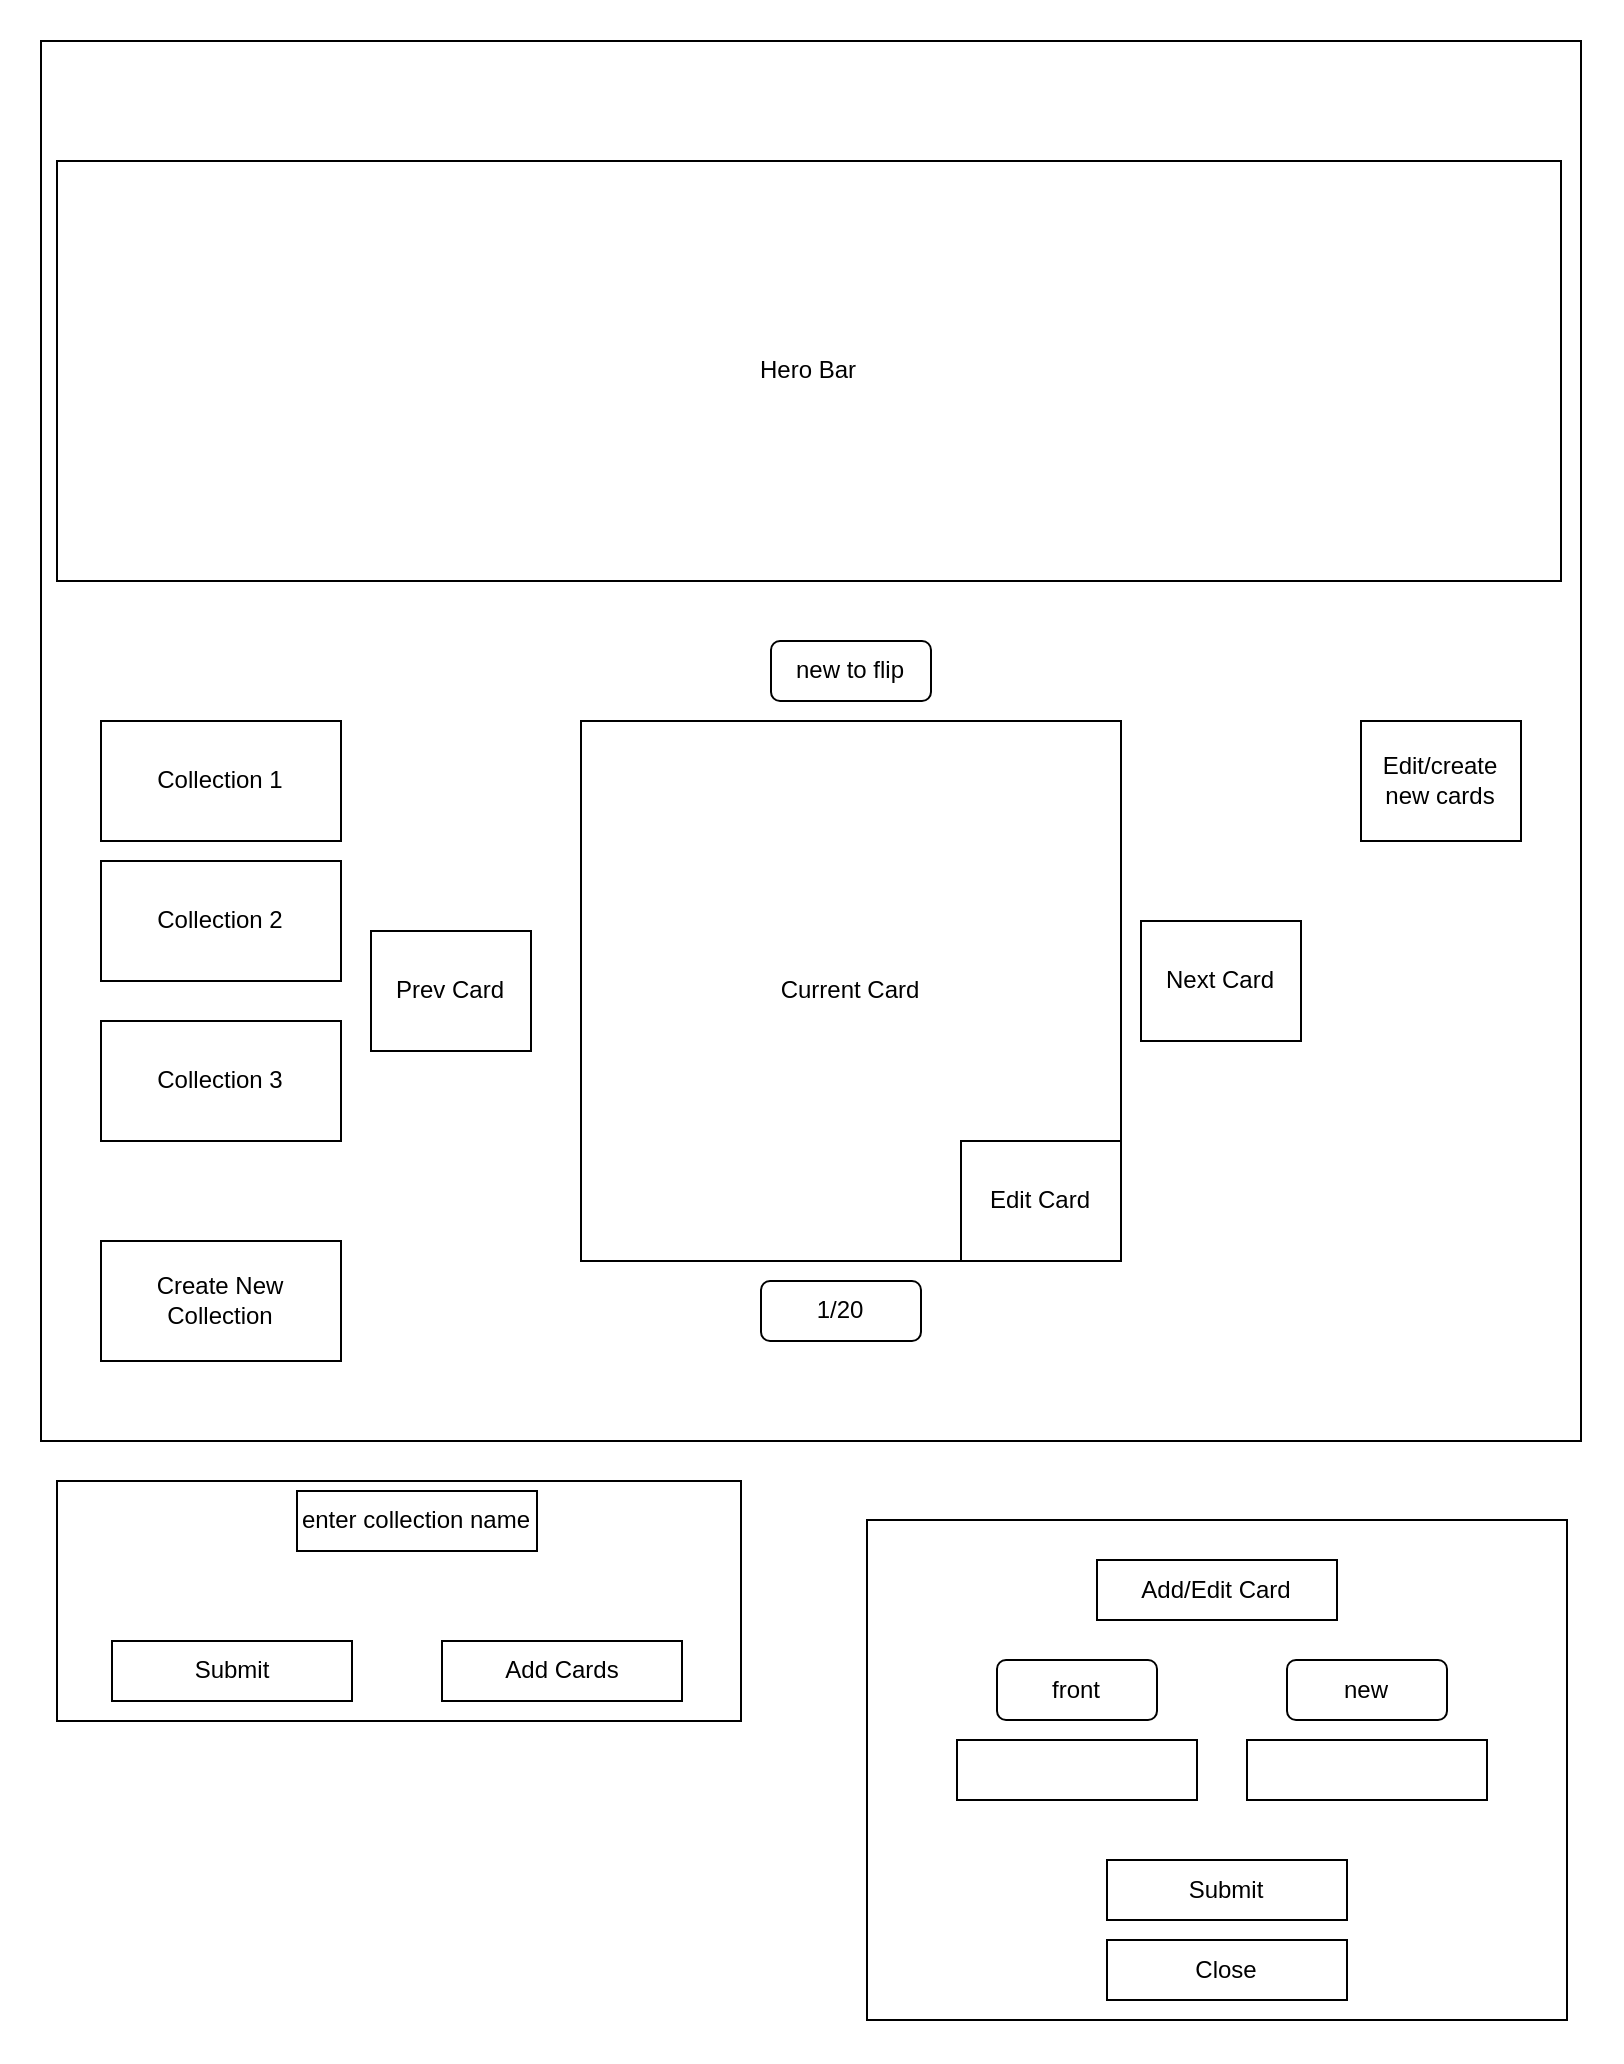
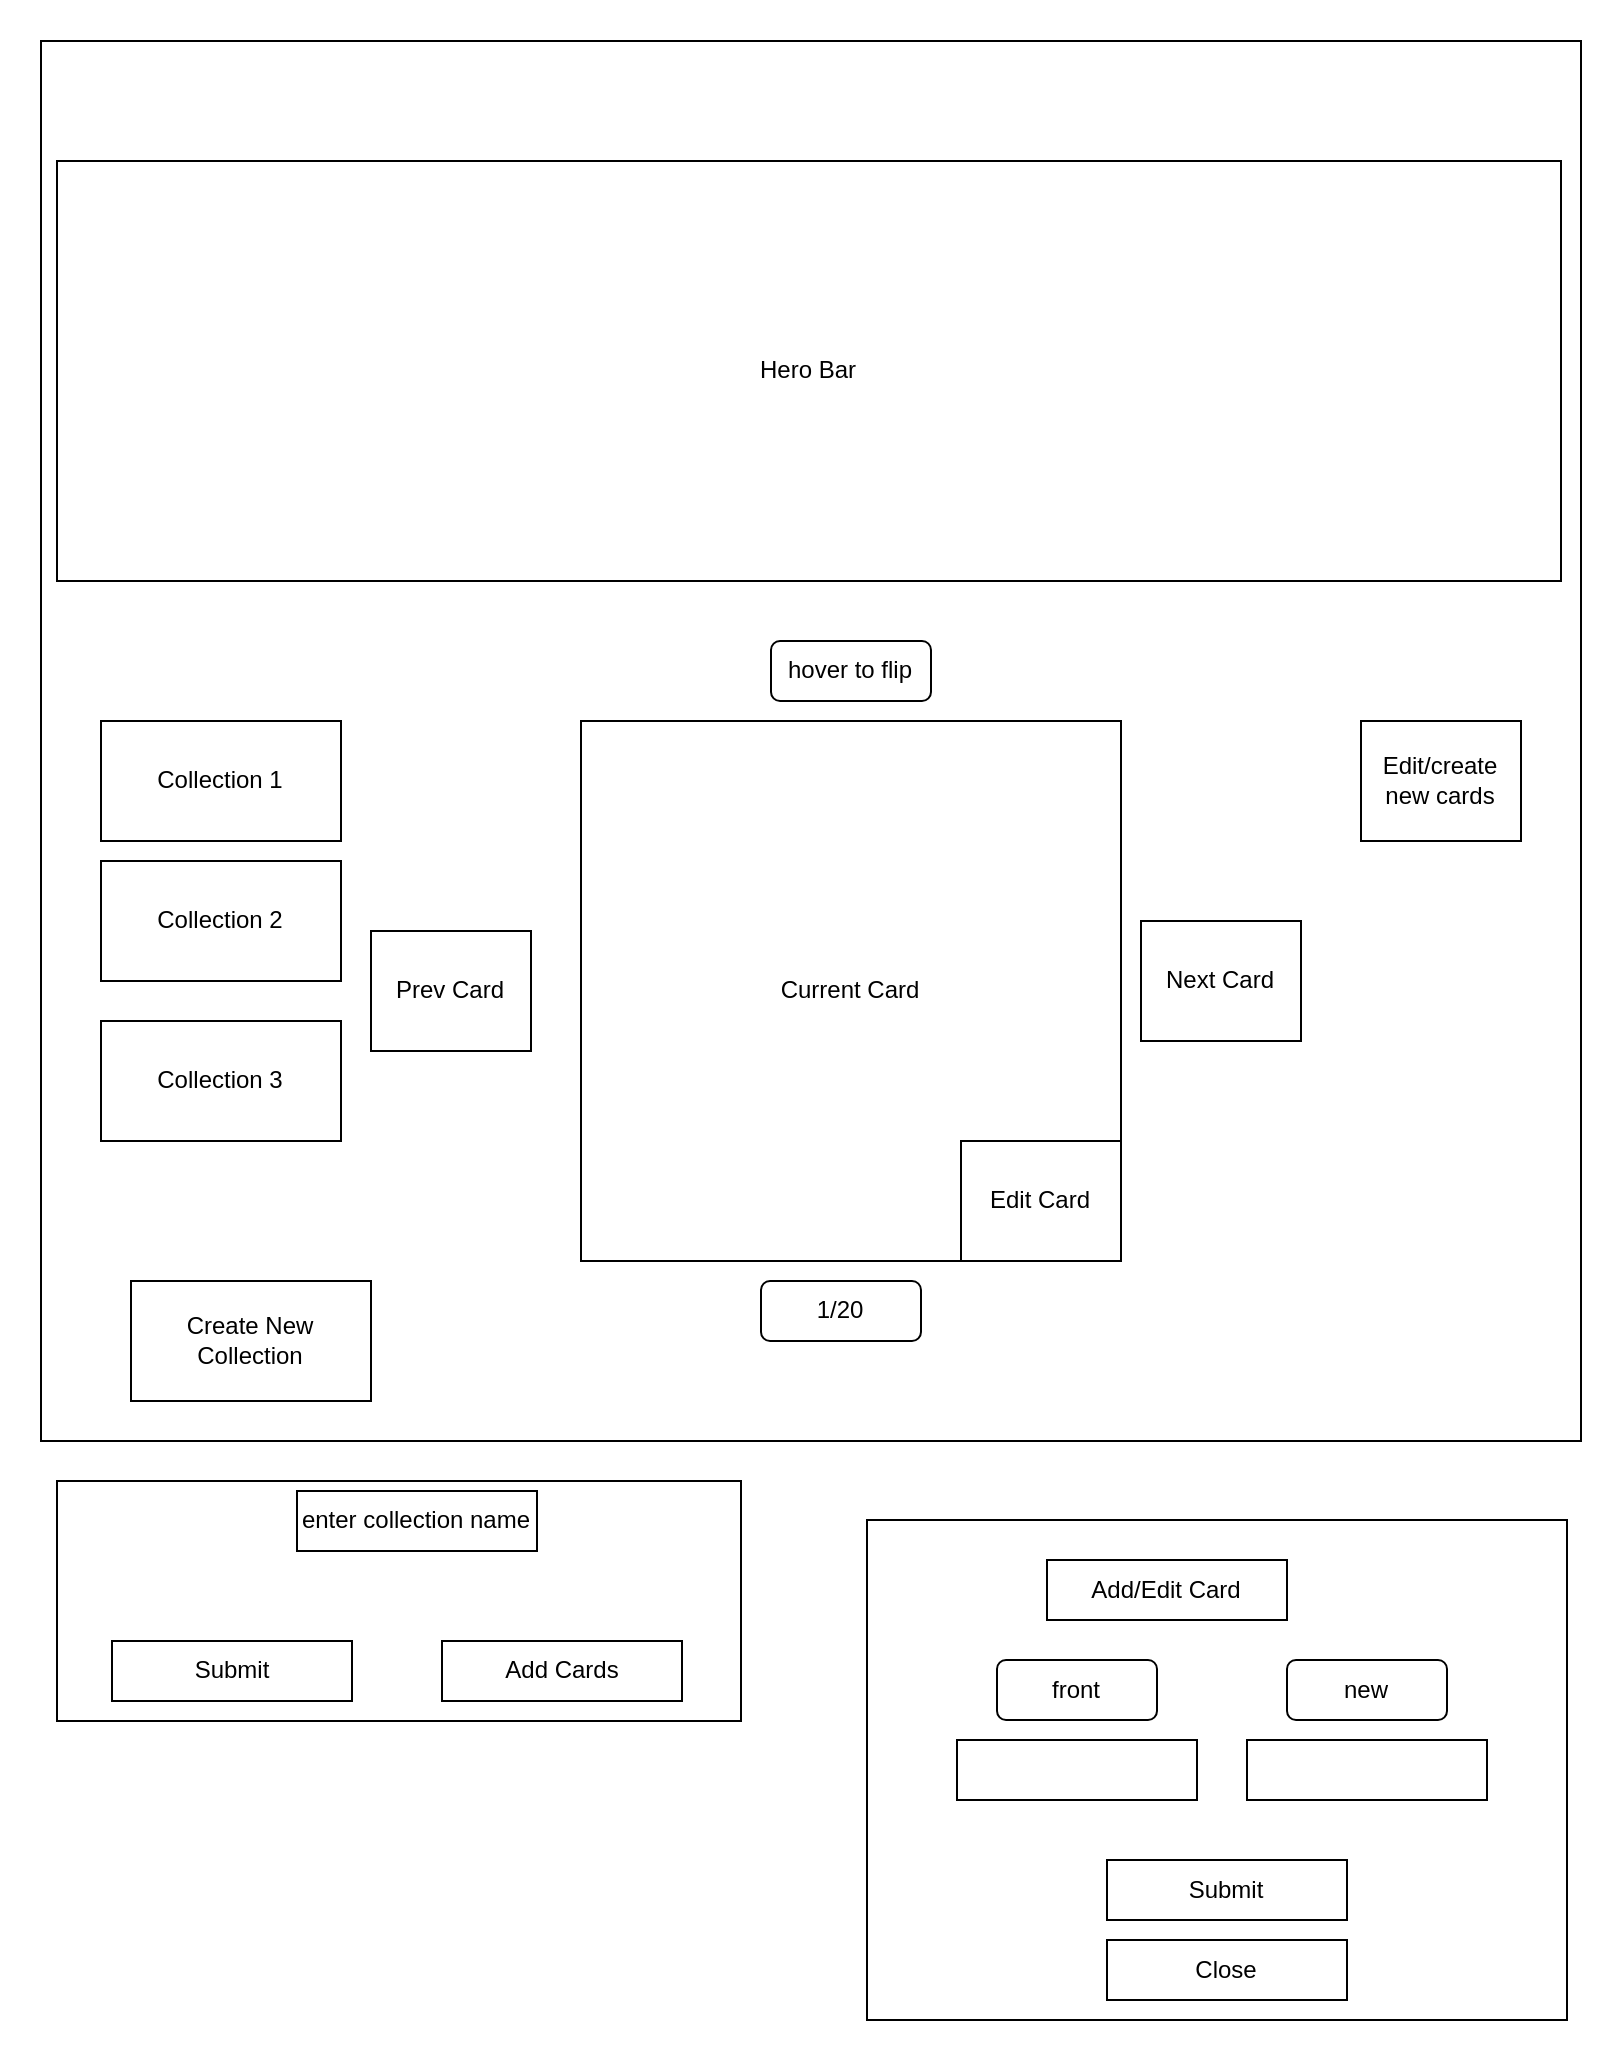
- <mxCell id="11" value="new to flip" style="rounded=1;whiteSpace=wrap;html=1;" vertex="1" parent="1"><mxGeometry x="385" y="320" width="80" height="30" as="geometry" /></mxCell>
+ <mxCell id="11" value="hover to flip" style="rounded=1;whiteSpace=wrap;html=1;" vertex="1" parent="1"><mxGeometry x="385" y="320" width="80" height="30" as="geometry" /></mxCell>
- <mxCell id="4" value="Create New Collection" style="rounded=0;whiteSpace=wrap;html=1;" vertex="1" parent="1"><mxGeometry x="50" y="620" width="120" height="60" as="geometry" /></mxCell>
+ <mxCell id="4" value="Create New Collection" style="rounded=0;whiteSpace=wrap;html=1;" vertex="1" parent="1"><mxGeometry x="65" y="640" width="120" height="60" as="geometry" /></mxCell>
- <mxCell id="15" value="Add/Edit Card" style="rounded=0;whiteSpace=wrap;html=1;" vertex="1" parent="1"><mxGeometry x="548" y="779.5" width="120" height="30" as="geometry" /></mxCell>
+ <mxCell id="15" value="Add/Edit Card" style="rounded=0;whiteSpace=wrap;html=1;" vertex="1" parent="1"><mxGeometry x="523" y="779.5" width="120" height="30" as="geometry" /></mxCell>
